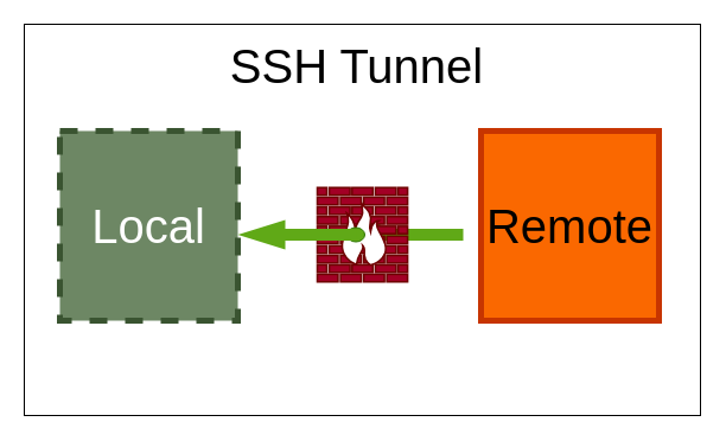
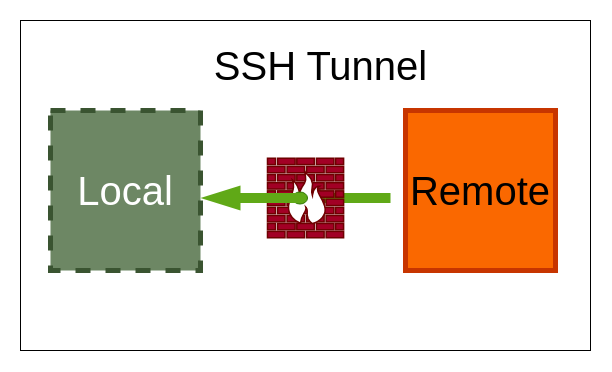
- <mxCell id="7" value="&lt;font style=&quot;font-size: 40px&quot;&gt;SSH Tunnel&lt;/font&gt;" style="text;html=1;resizable=0;autosize=1;align=center;verticalAlign=middle;points=[];fillColor=none;strokeColor=none;rounded=0;" vertex="1" parent="1"><mxGeometry x="184.5" y="40" width="230" height="30" as="geometry" /></mxCell>
+ <mxCell id="7" value="&lt;font style=&quot;font-size: 40px&quot;&gt;SSH Tunnel&lt;/font&gt;" style="text;html=1;resizable=0;autosize=1;align=center;verticalAlign=middle;points=[];fillColor=none;strokeColor=none;rounded=0;" vertex="1" parent="1"><mxGeometry x="204.5" y="50" width="230" height="30" as="geometry" /></mxCell>
